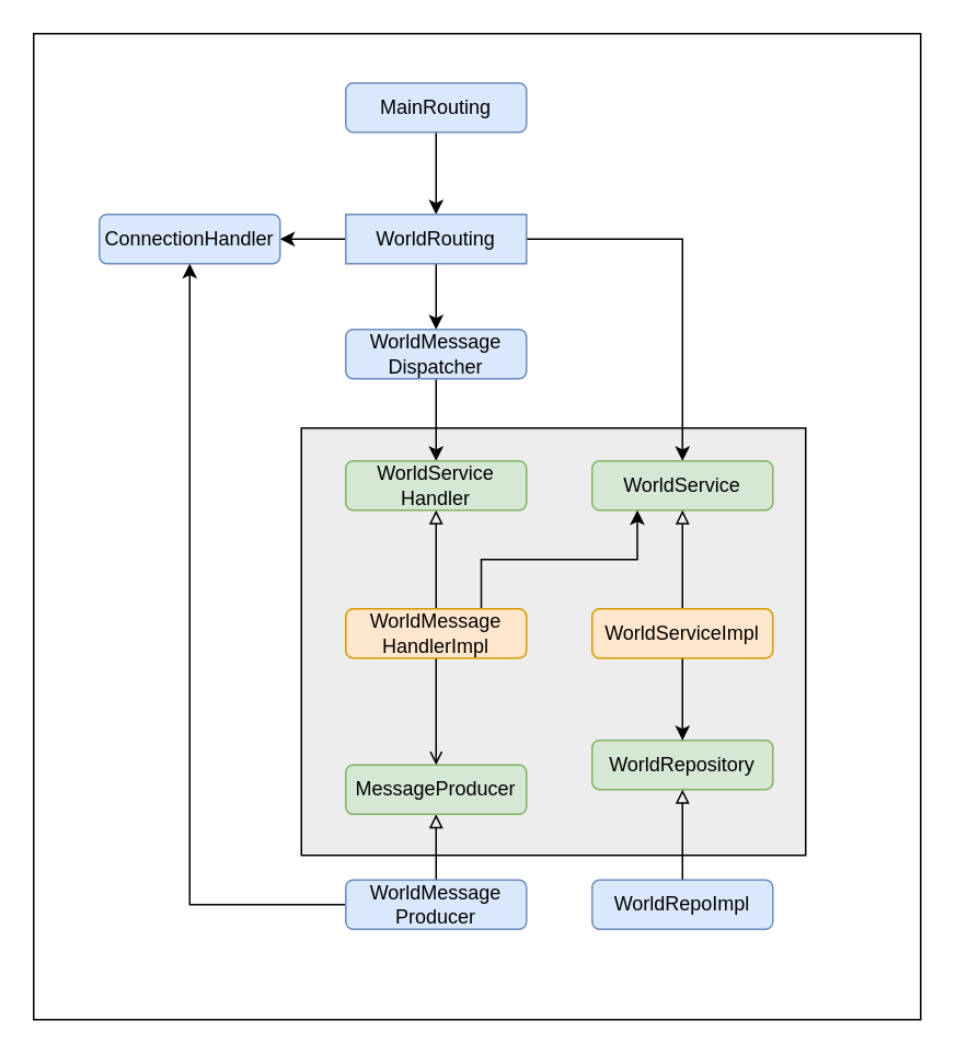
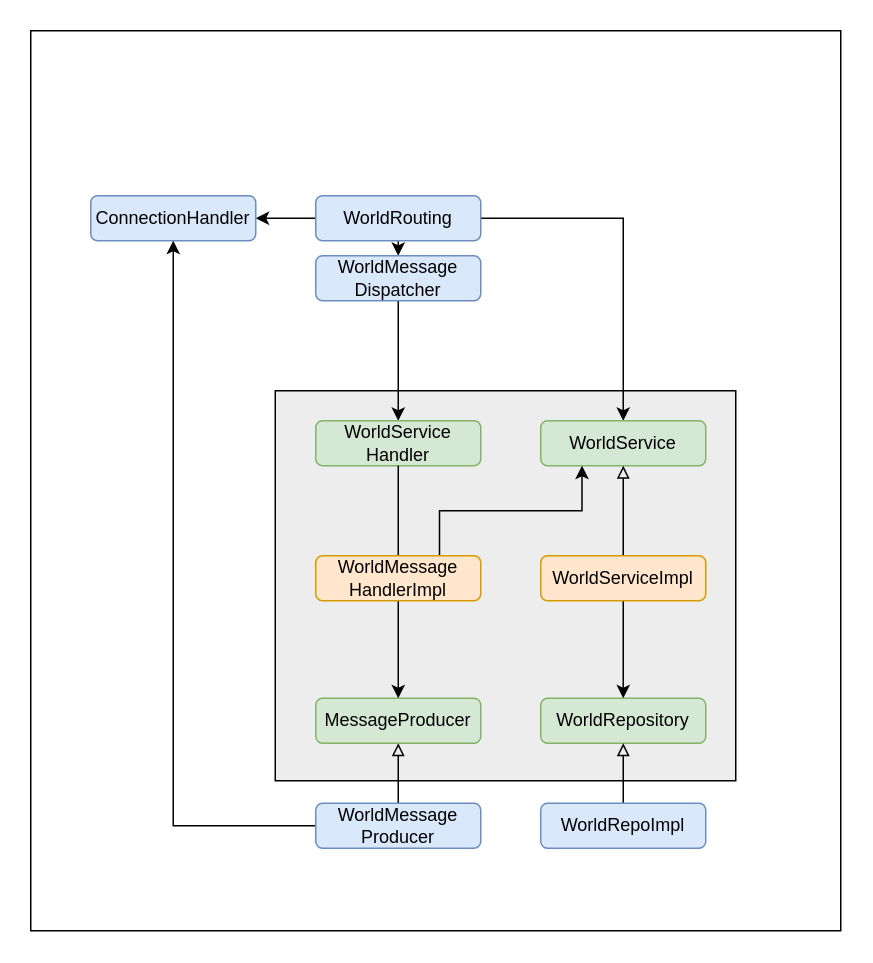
- <mxCell id="5" value="&lt;div&gt;MainRouting&lt;/div&gt;" style="rounded=1;whiteSpace=wrap;html=1;fillColor=#dae8fc;strokeColor=#6c8ebf;" vertex="1" parent="1"><mxGeometry x="210" y="50" width="110" height="30" as="geometry" /></mxCell>
- <mxCell id="4" style="edgeStyle=orthogonalEdgeStyle;rounded=0;orthogonalLoop=1;jettySize=auto;html=1;exitX=0.5;exitY=1;exitDx=0;exitDy=0;entryX=0.5;entryY=0;entryDx=0;entryDy=0;" edge="1" parent="1" source="5" target="9"><mxGeometry relative="1" as="geometry" /></mxCell>
- <mxCell id="9" value="WorldRouting" style="whiteSpace=wrap;html=1;fillColor=#dae8fc;strokeColor=#6c8ebf;rounded=0;" vertex="1" parent="1"><mxGeometry x="210" y="130" width="110" height="30" as="geometry" /></mxCell>
+ <mxCell id="9" value="WorldRouting" style="rounded=1;whiteSpace=wrap;html=1;fillColor=#dae8fc;strokeColor=#6c8ebf;" vertex="1" parent="1"><mxGeometry x="210" y="130" width="110" height="30" as="geometry" /></mxCell>
- <mxCell id="13" value="&lt;div&gt;WorldMessage&lt;/div&gt;&lt;div&gt;Dispatcher&lt;/div&gt;" style="rounded=1;whiteSpace=wrap;html=1;fillColor=#dae8fc;strokeColor=#6c8ebf;" vertex="1" parent="1"><mxGeometry x="210" y="200" width="110" height="30" as="geometry" /></mxCell>
+ <mxCell id="13" value="&lt;div&gt;WorldMessage&lt;/div&gt;&lt;div&gt;Dispatcher&lt;/div&gt;" style="rounded=1;whiteSpace=wrap;html=1;fillColor=#dae8fc;strokeColor=#6c8ebf;" vertex="1" parent="1"><mxGeometry x="210" y="170" width="110" height="30" as="geometry" /></mxCell>
- <mxCell id="20" style="edgeStyle=orthogonalEdgeStyle;rounded=0;orthogonalLoop=1;jettySize=auto;html=1;entryX=0.5;entryY=1;entryDx=0;entryDy=0;endArrow=block;endFill=0;" edge="1" parent="1" source="23" target="14"><mxGeometry relative="1" as="geometry" /></mxCell>
+ <mxCell id="20" style="edgeStyle=orthogonalEdgeStyle;rounded=0;orthogonalLoop=1;jettySize=auto;html=1;entryX=0.5;entryY=1;entryDx=0;entryDy=0;endArrow=none;endFill=0;" edge="1" parent="1" source="23" target="14"><mxGeometry relative="1" as="geometry" /></mxCell>
- <mxCell id="22" style="edgeStyle=orthogonalEdgeStyle;rounded=0;orthogonalLoop=1;jettySize=auto;html=1;entryX=0.5;entryY=0;entryDx=0;entryDy=0;endArrow=open;endFill=1;" edge="1" parent="1" source="23" target="18"><mxGeometry relative="1" as="geometry" /></mxCell>
+ <mxCell id="22" style="edgeStyle=orthogonalEdgeStyle;rounded=0;orthogonalLoop=1;jettySize=auto;html=1;entryX=0.5;entryY=0;entryDx=0;entryDy=0;endArrow=classic;endFill=1;" edge="1" parent="1" source="23" target="18"><mxGeometry relative="1" as="geometry" /></mxCell>
- <mxCell id="19" value="WorldRepository" style="rounded=1;whiteSpace=wrap;html=1;fillColor=#d5e8d4;strokeColor=#82b366;" vertex="1" parent="1"><mxGeometry x="360" y="450" width="110" height="30" as="geometry" /></mxCell>
+ <mxCell id="19" value="WorldRepository" style="rounded=1;whiteSpace=wrap;html=1;fillColor=#d5e8d4;strokeColor=#82b366;" vertex="1" parent="1"><mxGeometry x="360" y="465" width="110" height="30" as="geometry" /></mxCell>
